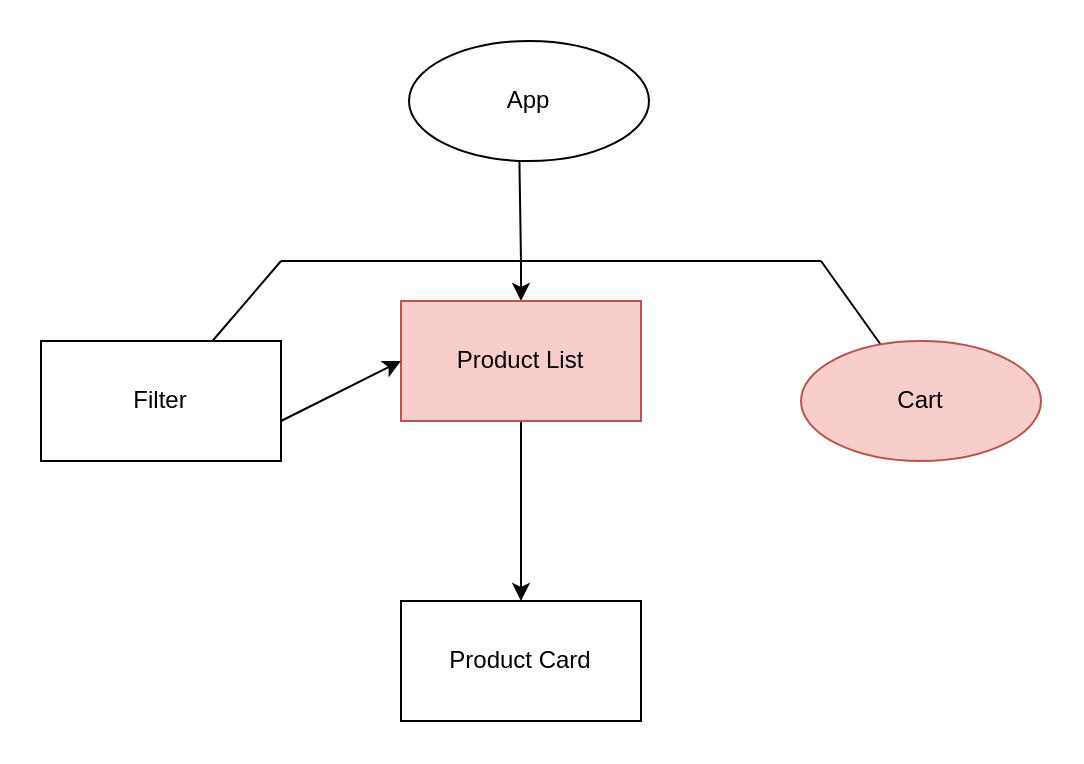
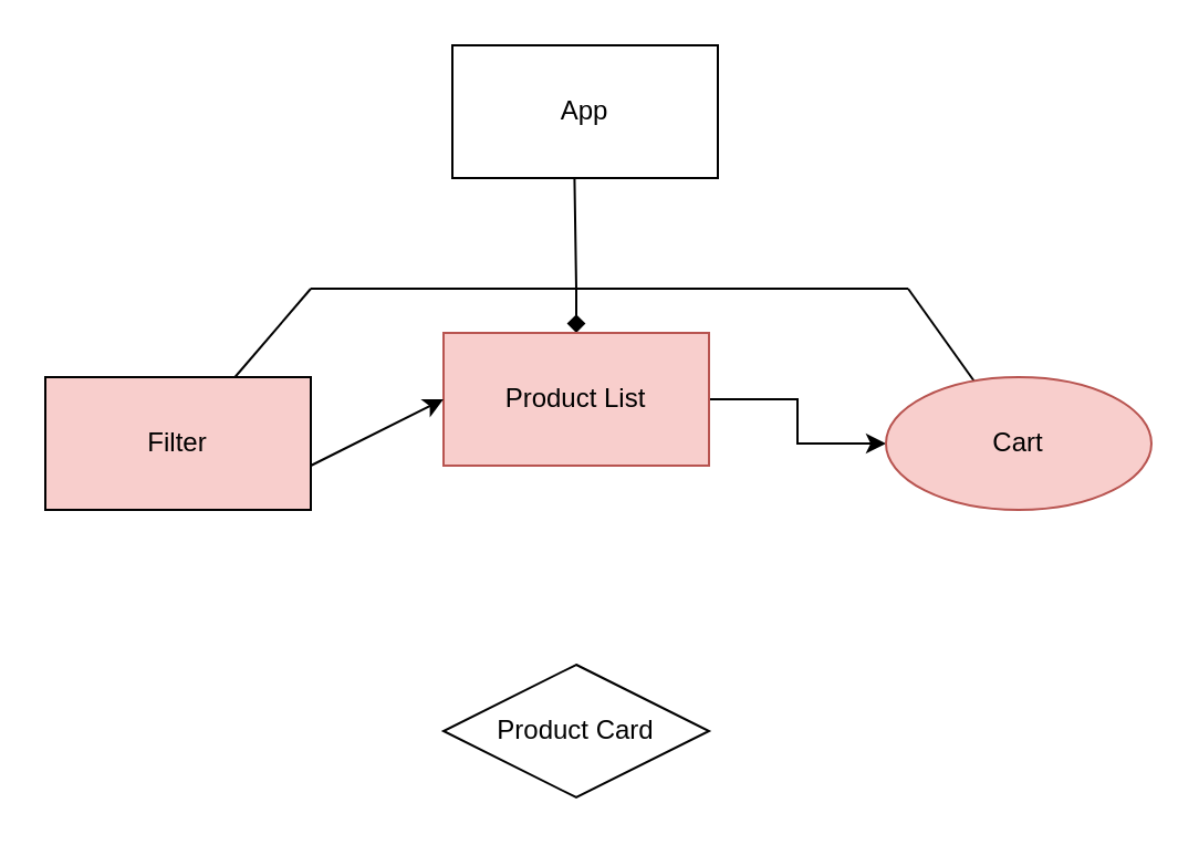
- <mxCell id="2" value="App" style="ellipse;whiteSpace=wrap;html=1;" vertex="1" parent="1"><mxGeometry x="204" y="20" width="120" height="60" as="geometry" /></mxCell>
+ <mxCell id="2" value="App" style="rounded=0;whiteSpace=wrap;html=1;" vertex="1" parent="1"><mxGeometry x="204" y="20" width="120" height="60" as="geometry" /></mxCell>
- <mxCell id="3" value="" style="endArrow=classic;html=1;rounded=0;exitX=0.46;exitY=0.994;exitDx=0;exitDy=0;exitPerimeter=0;" edge="1" parent="1" source="2" target="5"><mxGeometry width="50" height="50" relative="1" as="geometry"><mxPoint x="230" y="160" as="sourcePoint" /><mxPoint x="260" y="180" as="targetPoint" /><Array as="points"><mxPoint x="260" y="130" /></Array></mxGeometry></mxCell>
+ <mxCell id="3" value="" style="endArrow=diamond;html=1;rounded=0;exitX=0.46;exitY=0.994;exitDx=0;exitDy=0;exitPerimeter=0;" edge="1" parent="1" source="2" target="5"><mxGeometry width="50" height="50" relative="1" as="geometry"><mxPoint x="230" y="160" as="sourcePoint" /><mxPoint x="260" y="180" as="targetPoint" /><Array as="points"><mxPoint x="260" y="130" /></Array></mxGeometry></mxCell>
- <mxCell id="10" value="Filter" style="rounded=0;whiteSpace=wrap;html=1;" vertex="1" parent="1"><mxGeometry x="20" y="170" width="120" height="60" as="geometry" /></mxCell>
+ <mxCell id="10" value="Filter" style="rounded=0;whiteSpace=wrap;html=1;fillColor=#f8cecc;" vertex="1" parent="1"><mxGeometry x="20" y="170" width="120" height="60" as="geometry" /></mxCell>
- <mxCell id="4" style="edgeStyle=orthogonalEdgeStyle;rounded=0;orthogonalLoop=1;jettySize=auto;html=1;entryX=0.5;entryY=0;entryDx=0;entryDy=0;" edge="1" parent="1" source="5" target="12"><mxGeometry relative="1" as="geometry" /></mxCell>
+ <mxCell id="4" style="edgeStyle=orthogonalEdgeStyle;rounded=0;orthogonalLoop=1;jettySize=auto;html=1;" edge="1" parent="1" source="5" target="8"><mxGeometry relative="1" as="geometry" /></mxCell>
- <mxCell id="12" value="Product Card" style="rounded=0;whiteSpace=wrap;html=1;" vertex="1" parent="1"><mxGeometry x="200" y="300" width="120" height="60" as="geometry" /></mxCell>
+ <mxCell id="12" value="Product Card" style="rhombus;whiteSpace=wrap;html=1;" vertex="1" parent="1"><mxGeometry x="200" y="300" width="120" height="60" as="geometry" /></mxCell>
